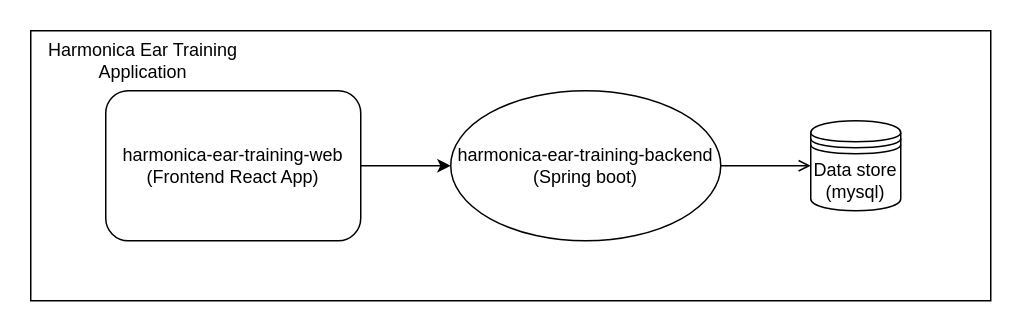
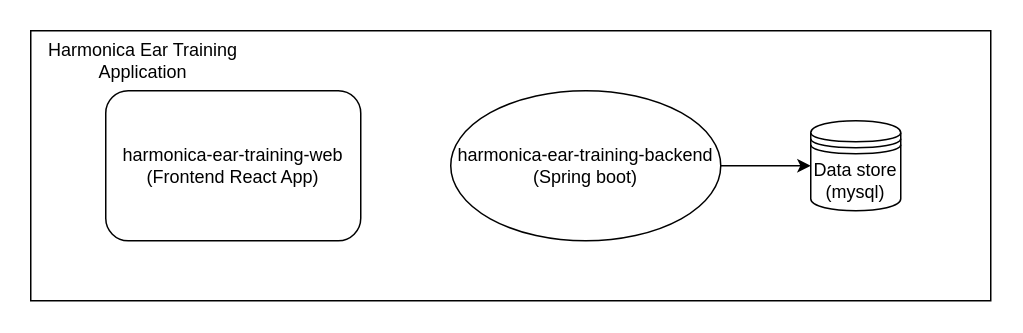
- <mxCell id="4" style="edgeStyle=orthogonalEdgeStyle;rounded=0;orthogonalLoop=1;jettySize=auto;html=1;exitX=1;exitY=0.5;exitDx=0;exitDy=0;entryX=0;entryY=0.5;entryDx=0;entryDy=0;" edge="1" parent="1" source="5" target="7"><mxGeometry relative="1" as="geometry" /></mxCell>
- <mxCell id="6" style="edgeStyle=orthogonalEdgeStyle;rounded=0;orthogonalLoop=1;jettySize=auto;html=1;exitX=1;exitY=0.5;exitDx=0;exitDy=0;entryX=0;entryY=0.5;entryDx=0;entryDy=0;endArrow=open;" edge="1" parent="1" source="7" target="3"><mxGeometry relative="1" as="geometry" /></mxCell>
+ <mxCell id="6" style="edgeStyle=orthogonalEdgeStyle;rounded=0;orthogonalLoop=1;jettySize=auto;html=1;exitX=1;exitY=0.5;exitDx=0;exitDy=0;entryX=0;entryY=0.5;entryDx=0;entryDy=0;" edge="1" parent="1" source="7" target="3"><mxGeometry relative="1" as="geometry" /></mxCell>
